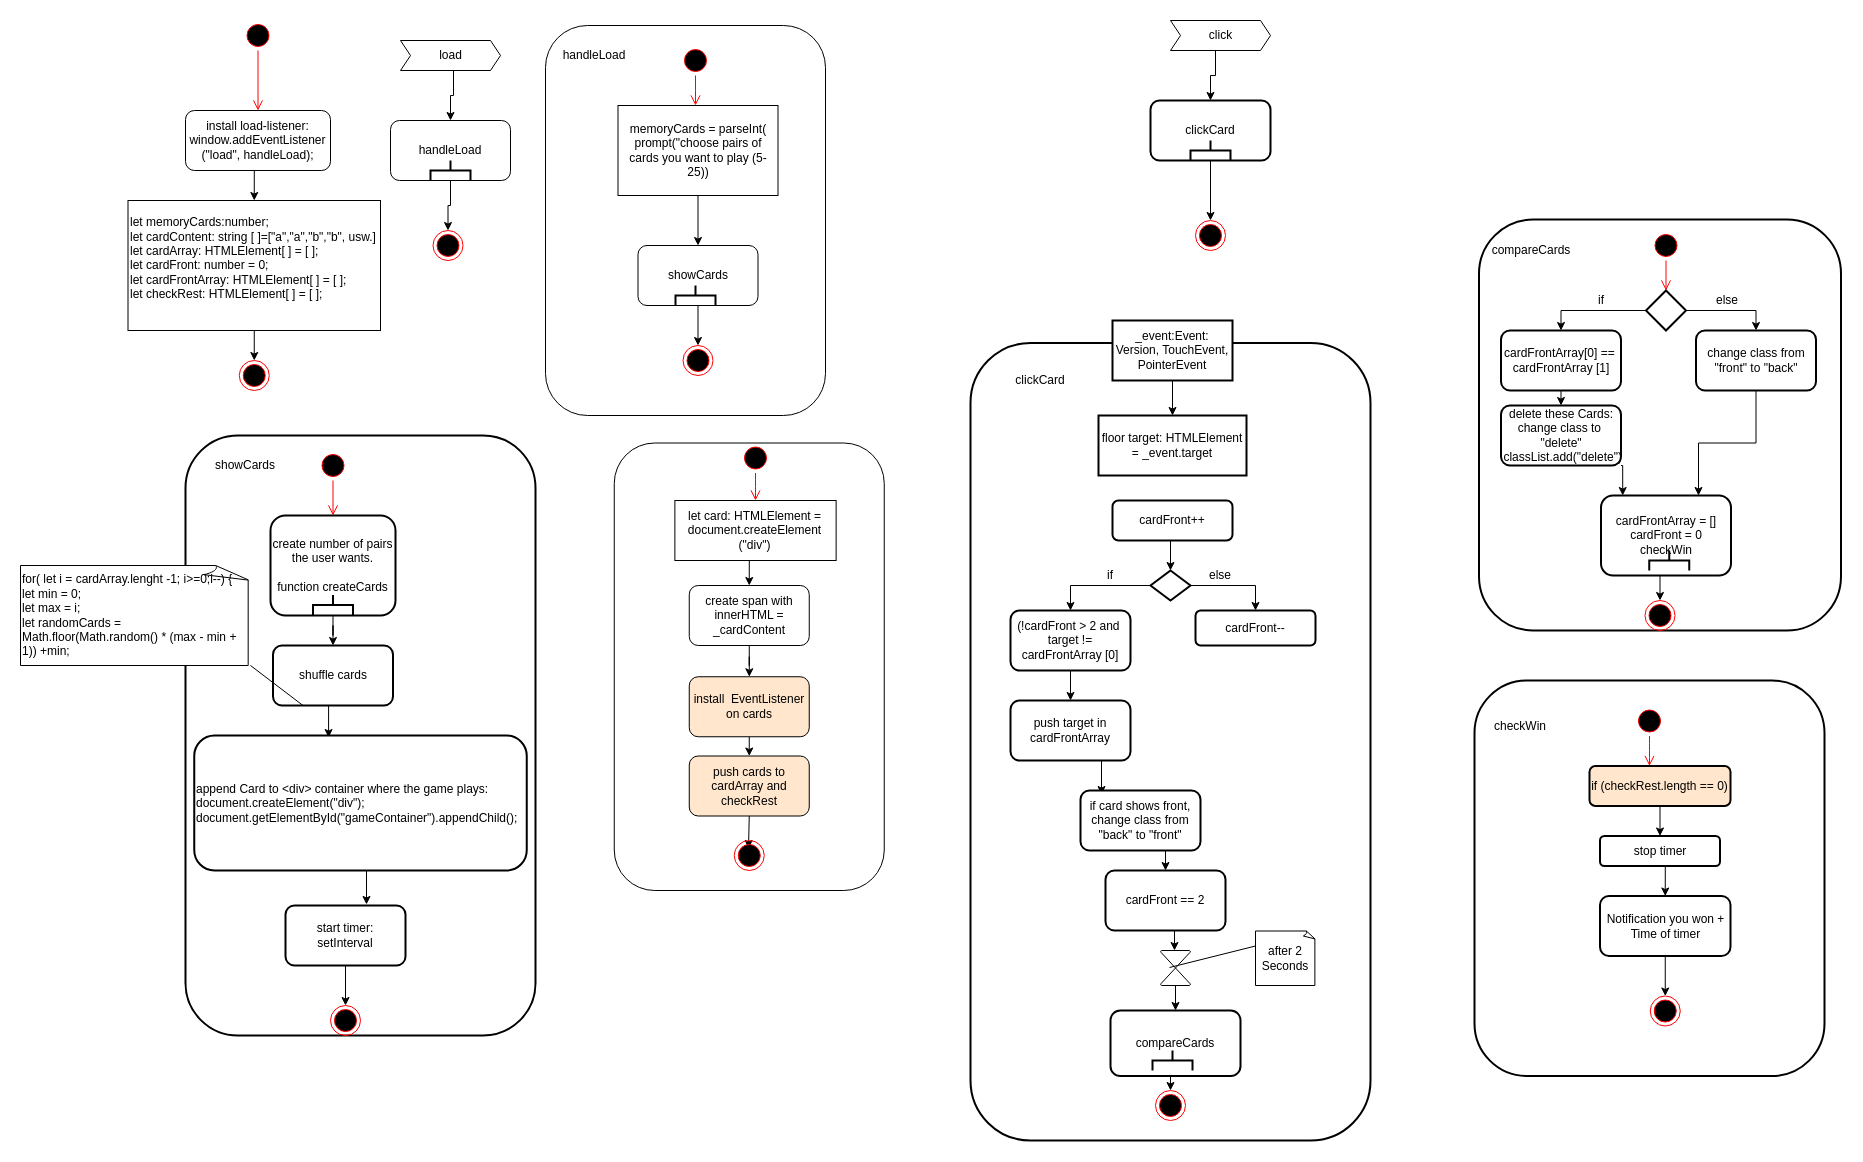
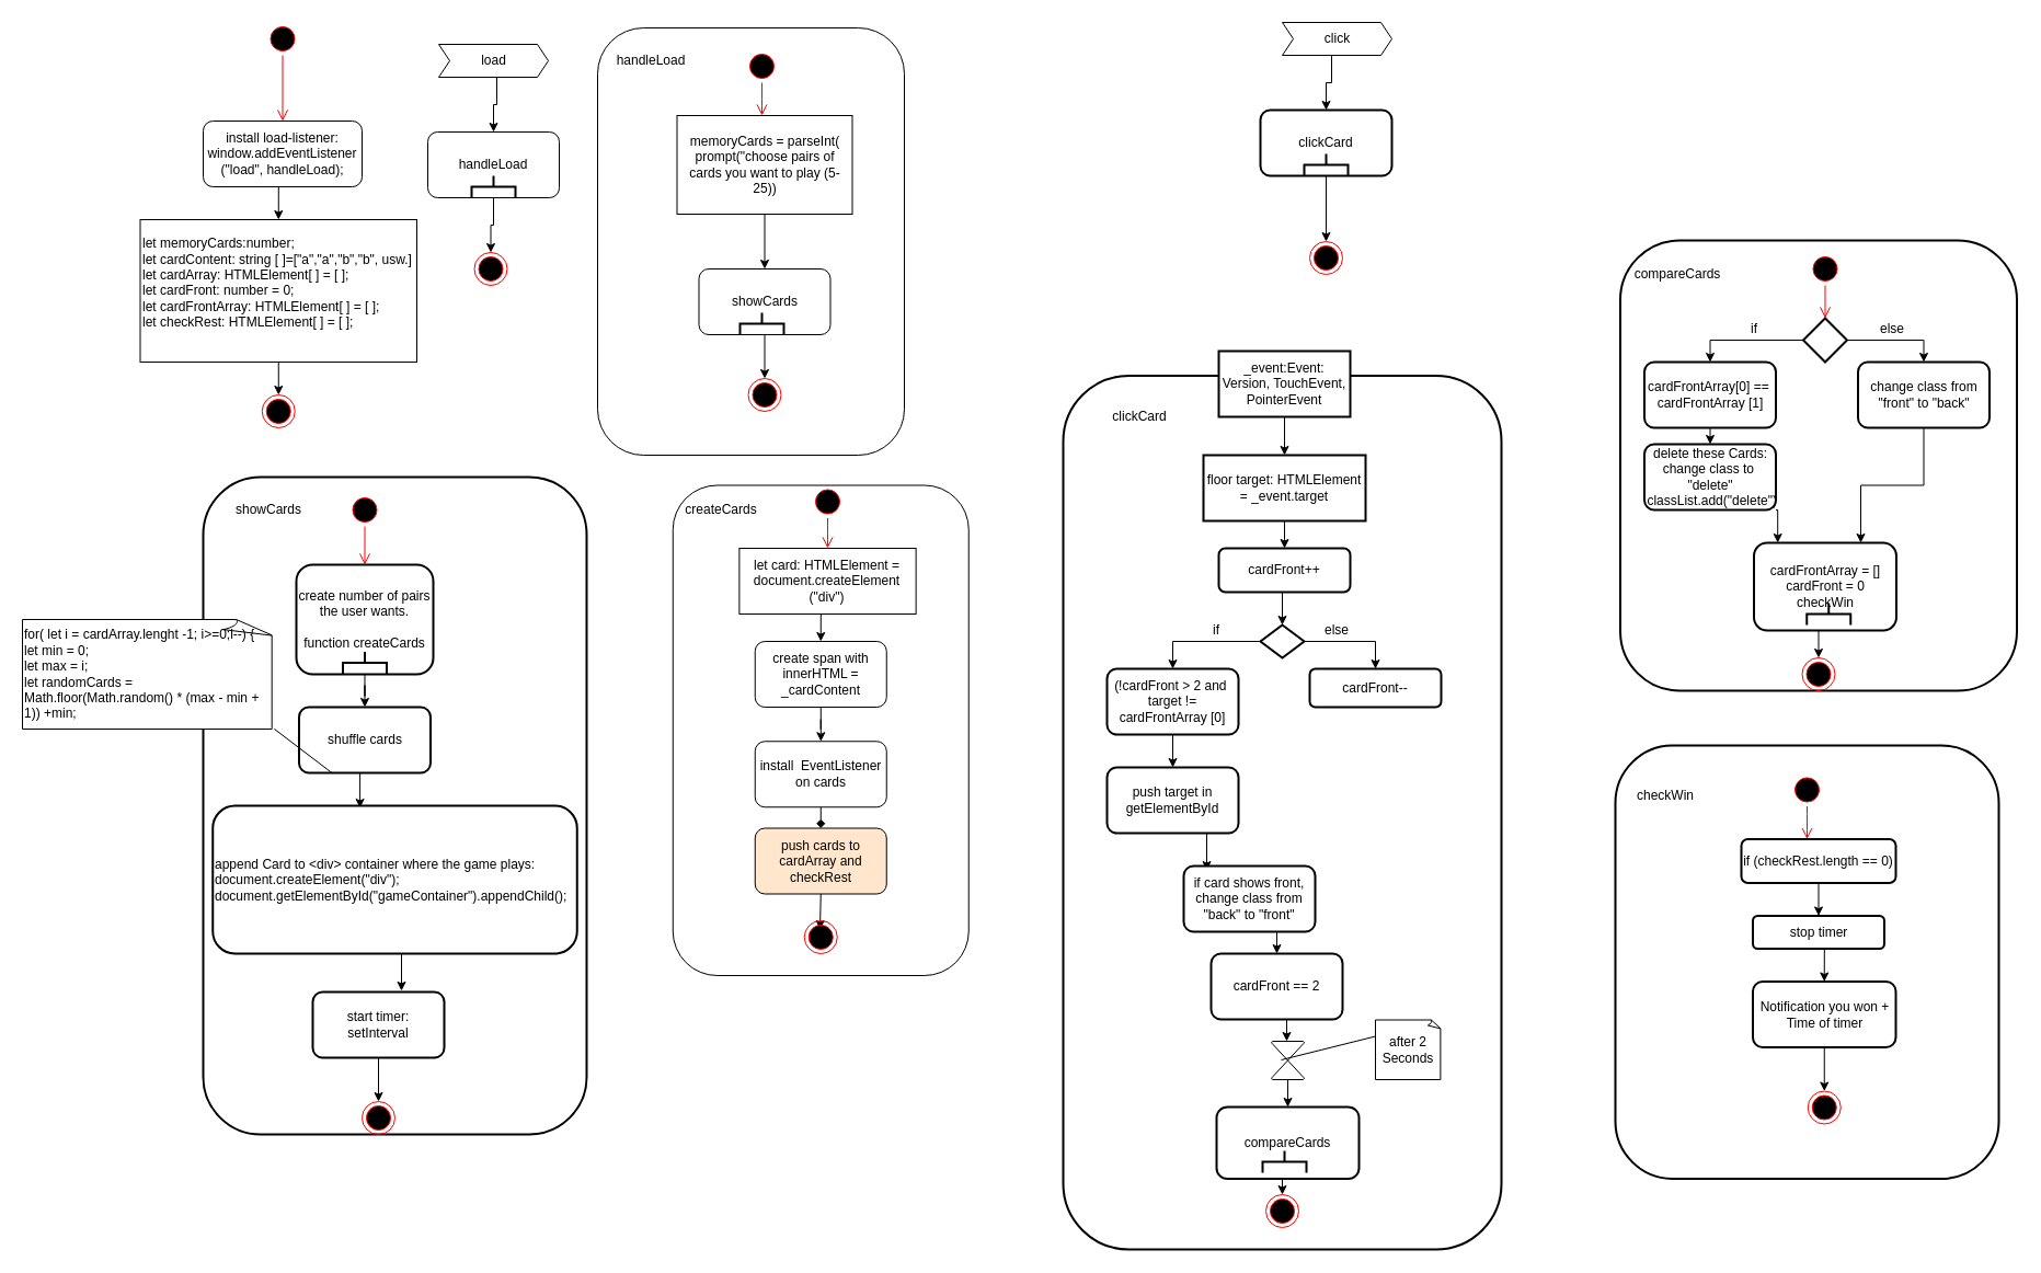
+ <mxCell id="99" value="createCards" style="text;html=1;strokeColor=none;fillColor=none;align=center;verticalAlign=middle;whiteSpace=wrap;rounded=0;" vertex="1" parent="1"><mxGeometry x="637.5" y="455" width="40" height="20" as="geometry" /></mxCell>
+ <mxCell id="48" style="edgeStyle=orthogonalEdgeStyle;rounded=0;orthogonalLoop=1;jettySize=auto;html=1;exitX=0.5;exitY=1;exitDx=0;exitDy=0;entryX=0.5;entryY=0;entryDx=0;entryDy=0;" parent="1" source="49" target="51" edge="1"><mxGeometry relative="1" as="geometry" /></mxCell>
- <mxCell id="108" value="install&amp;nbsp; EventListener on cards" style="rounded=1;whiteSpace=wrap;html=1;fillColor=#ffe6cc;" vertex="1" parent="1"><mxGeometry x="688.75" y="676.25" width="120" height="60" as="geometry" /></mxCell>
+ <mxCell id="108" value="install&amp;nbsp; EventListener on cards" style="rounded=1;whiteSpace=wrap;html=1;" vertex="1" parent="1"><mxGeometry x="688.75" y="676.25" width="120" height="60" as="geometry" /></mxCell>
- <mxCell id="61" value="push target in cardFrontArray" style="rounded=1;whiteSpace=wrap;html=1;shadow=0;strokeWidth=2;" parent="1" vertex="1"><mxGeometry x="1010" y="700" width="120" height="60" as="geometry" /></mxCell>
+ <mxCell id="61" value="push target in getElementById" style="rounded=1;whiteSpace=wrap;html=1;shadow=0;strokeWidth=2;" parent="1" vertex="1"><mxGeometry x="1010" y="700" width="120" height="60" as="geometry" /></mxCell>
- <mxCell id="107" style="edgeStyle=orthogonalEdgeStyle;rounded=0;orthogonalLoop=1;jettySize=auto;html=1;exitX=0.5;exitY=1;exitDx=0;exitDy=0;entryX=0.5;entryY=0;entryDx=0;entryDy=0;" edge="1" parent="1" source="108" target="110"><mxGeometry relative="1" as="geometry" /></mxCell>
+ <mxCell id="107" style="edgeStyle=orthogonalEdgeStyle;rounded=0;orthogonalLoop=1;jettySize=auto;html=1;exitX=0.5;exitY=1;exitDx=0;exitDy=0;entryX=0.5;entryY=0;entryDx=0;entryDy=0;endArrow=diamond;" edge="1" parent="1" source="108" target="110"><mxGeometry relative="1" as="geometry" /></mxCell>
- <mxCell id="92" value="if (checkRest.length == 0)" style="rounded=1;whiteSpace=wrap;html=1;shadow=0;strokeWidth=2;fillColor=#ffe6cc;" parent="1" vertex="1"><mxGeometry x="1589" y="765.5" width="141" height="40" as="geometry" /></mxCell>
+ <mxCell id="92" value="if (checkRest.length == 0)" style="rounded=1;whiteSpace=wrap;html=1;shadow=0;strokeWidth=2;" parent="1" vertex="1"><mxGeometry x="1589" y="765.5" width="141" height="40" as="geometry" /></mxCell>
